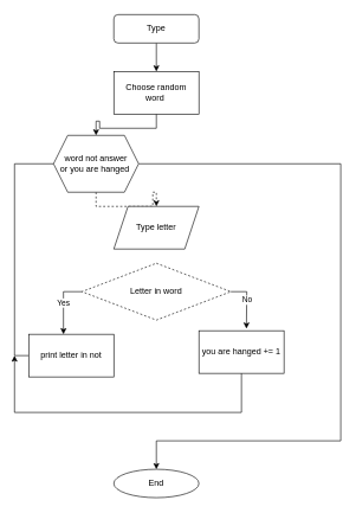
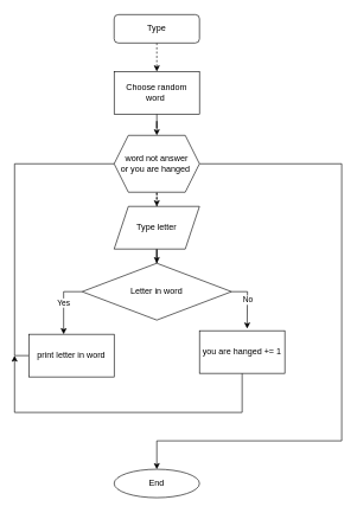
- <mxCell id="2" value="" style="edgeStyle=orthogonalEdgeStyle;rounded=0;orthogonalLoop=1;jettySize=auto;html=1;" parent="1" source="3" target="6" edge="1"><mxGeometry relative="1" as="geometry" /></mxCell>
+ <mxCell id="2" value="" style="edgeStyle=orthogonalEdgeStyle;rounded=0;orthogonalLoop=1;jettySize=auto;html=1;dashed=1;" parent="1" source="3" target="6" edge="1"><mxGeometry relative="1" as="geometry" /></mxCell>
- <mxCell id="9" value="word not answer&lt;br&gt;or you are hanged&amp;nbsp;" style="shape=hexagon;perimeter=hexagonPerimeter2;whiteSpace=wrap;html=1;fixedSize=1;" parent="1" vertex="1"><mxGeometry x="75" y="190" width="120" height="80" as="geometry" /></mxCell>
+ <mxCell id="9" value="word not answer&lt;br&gt;or you are hanged&amp;nbsp;" style="shape=hexagon;perimeter=hexagonPerimeter2;whiteSpace=wrap;html=1;fixedSize=1;" parent="1" vertex="1"><mxGeometry x="160" y="190" width="120" height="80" as="geometry" /></mxCell>
+ <mxCell id="10" value="" style="edgeStyle=orthogonalEdgeStyle;rounded=0;orthogonalLoop=1;jettySize=auto;html=1;" parent="1" source="11" target="16" edge="1"><mxGeometry relative="1" as="geometry" /></mxCell>
- <mxCell id="16" value="Letter in word" style="rhombus;whiteSpace=wrap;html=1;dashed=1;" parent="1" vertex="1"><mxGeometry x="115" y="370" width="210" height="80" as="geometry" /></mxCell>
+ <mxCell id="16" value="Letter in word" style="rhombus;whiteSpace=wrap;html=1;" parent="1" vertex="1"><mxGeometry x="115" y="370" width="210" height="80" as="geometry" /></mxCell>
- <mxCell id="18" value="print letter in not" style="rounded=0;whiteSpace=wrap;html=1;" parent="1" vertex="1"><mxGeometry x="40" y="470" width="120" height="60" as="geometry" /></mxCell>
+ <mxCell id="18" value="print letter in word" style="rounded=0;whiteSpace=wrap;html=1;" parent="1" vertex="1"><mxGeometry x="40" y="470" width="120" height="60" as="geometry" /></mxCell>
